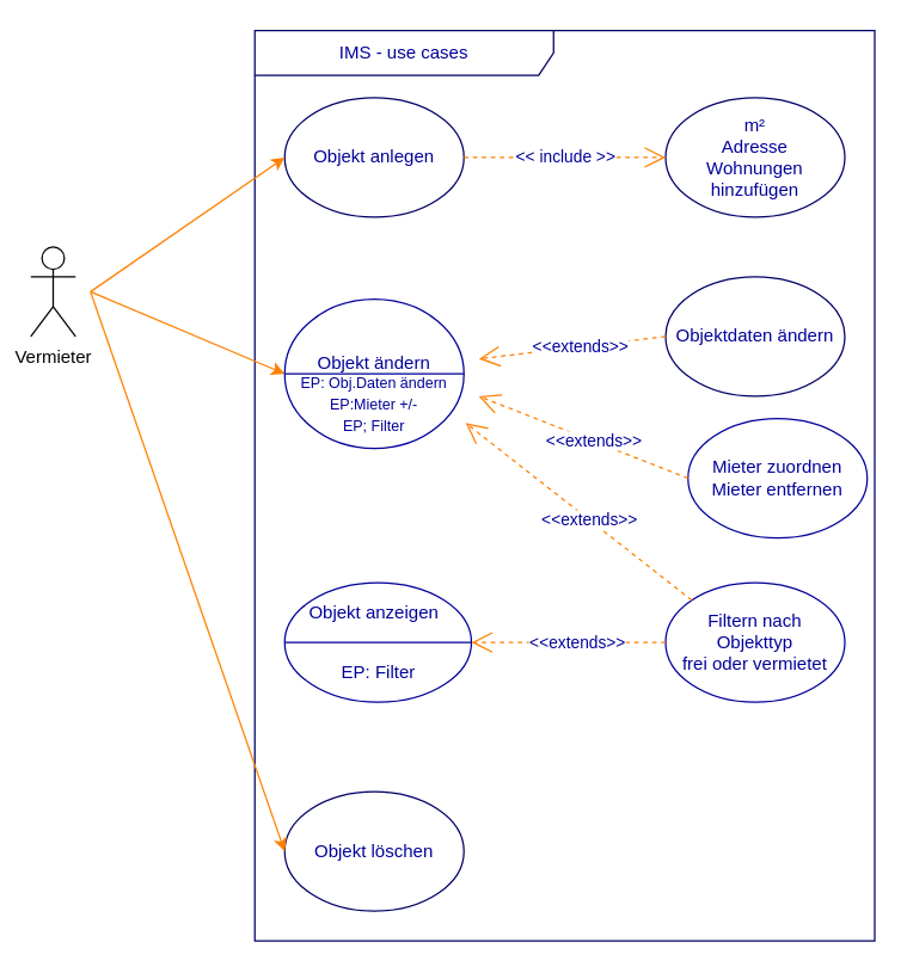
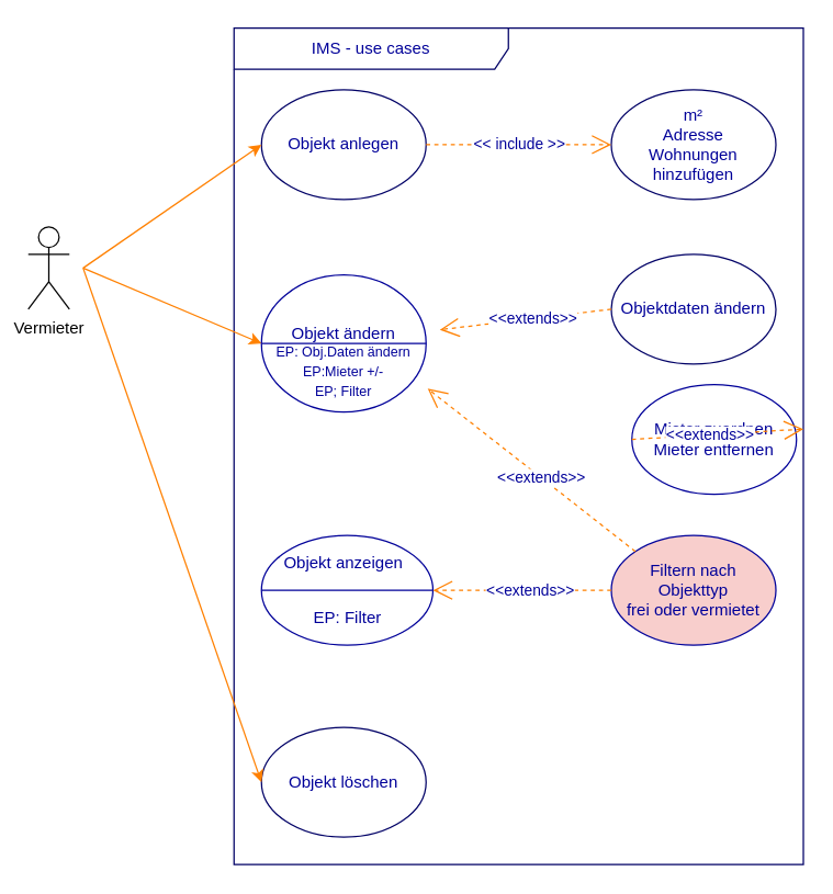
- <mxCell id="15" value="&amp;lt;&amp;lt;extends&amp;gt;&amp;gt;" style="endArrow=open;endSize=12;dashed=1;html=1;exitX=0;exitY=0.5;fontColor=#000099;strokeColor=#FF8000;exitDx=0;exitDy=0;entryX=1;entryY=0.25;entryDx=0;entryDy=0;" edge="1" parent="1" source="14" target="17"><mxGeometry x="-0.091" width="160" relative="1" as="geometry"><mxPoint x="455" y="260" as="sourcePoint" /><mxPoint x="310" y="250" as="targetPoint" /><mxPoint as="offset" /></mxGeometry></mxCell>
+ <mxCell id="15" value="&amp;lt;&amp;lt;extends&amp;gt;&amp;gt;" style="endArrow=open;endSize=12;dashed=1;html=1;exitX=0;exitY=0.5;fontColor=#000099;strokeColor=#FF8000;exitDx=0;exitDy=0;" edge="1" parent="1" source="14" target="2"><mxGeometry x="-0.091" width="160" relative="1" as="geometry"><mxPoint x="455" y="260" as="sourcePoint" /><mxPoint x="310" y="250" as="targetPoint" /><mxPoint as="offset" /></mxGeometry></mxCell>
- <mxCell id="19" value="Filtern nach&lt;br&gt;Objekttyp&lt;br&gt;frei oder vermietet" style="ellipse;whiteSpace=wrap;html=1;strokeColor=#000099;fontColor=#000099;" vertex="1" parent="1"><mxGeometry x="445" y="390" width="120" height="80" as="geometry" /></mxCell>
+ <mxCell id="19" value="Filtern nach&lt;br&gt;Objekttyp&lt;br&gt;frei oder vermietet" style="ellipse;whiteSpace=wrap;html=1;strokeColor=#000099;fontColor=#000099;fillColor=#f8cecc;" vertex="1" parent="1"><mxGeometry x="445" y="390" width="120" height="80" as="geometry" /></mxCell>
